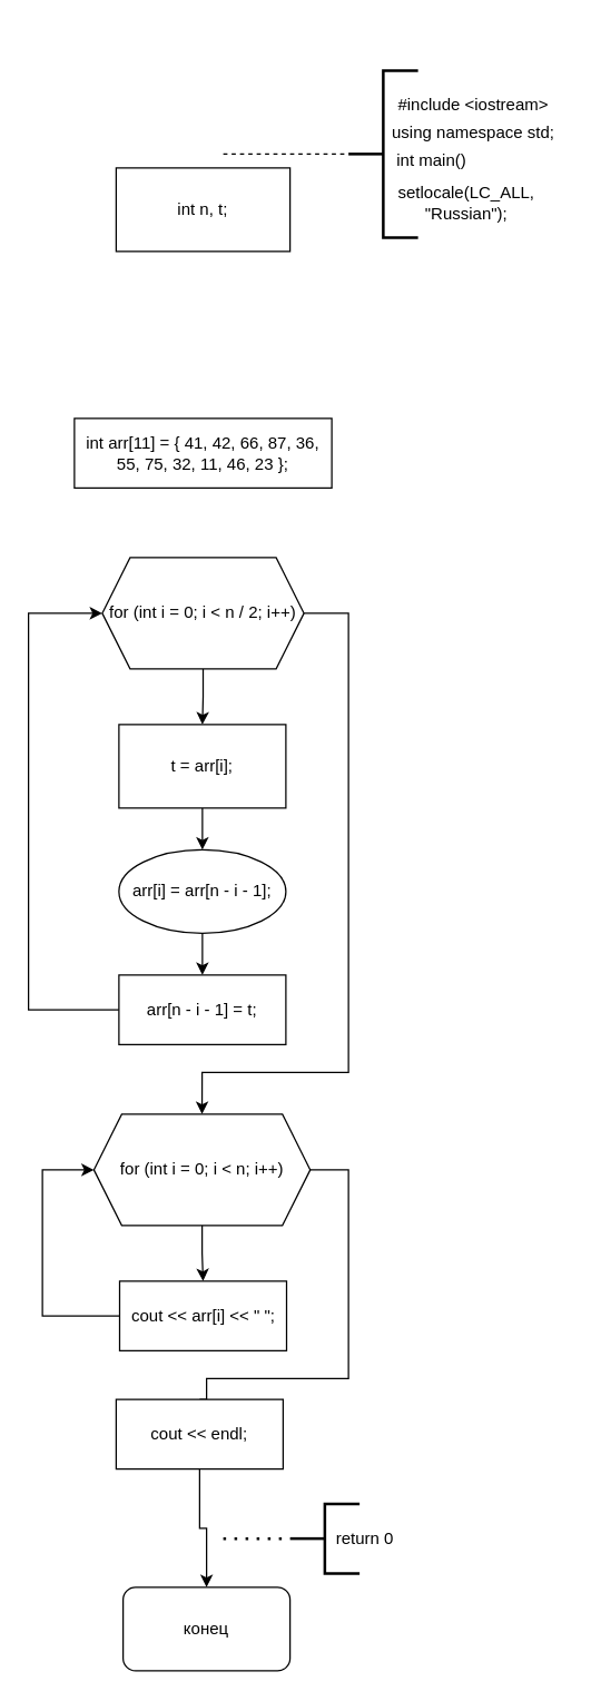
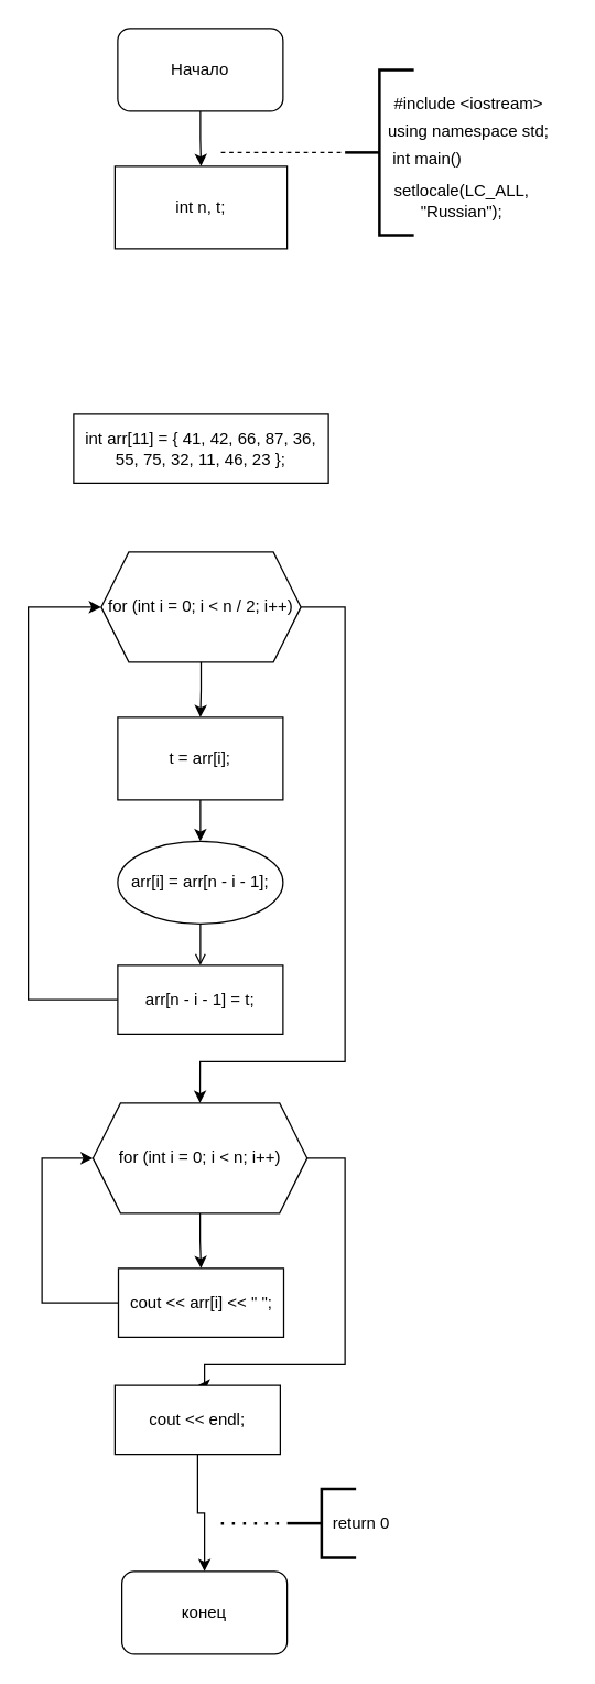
+ <mxCell id="3" value="Начало" style="rounded=1;whiteSpace=wrap;html=1;" vertex="1" parent="1"><mxGeometry x="85" y="20" width="120" height="60" as="geometry" /></mxCell>
+ <mxCell id="2" style="edgeStyle=orthogonalEdgeStyle;rounded=0;orthogonalLoop=1;jettySize=auto;html=1;entryX=0.5;entryY=0;entryDx=0;entryDy=0;" edge="1" parent="1" source="3" target="4"><mxGeometry relative="1" as="geometry" /></mxCell>
- <mxCell id="17" style="edgeStyle=orthogonalEdgeStyle;rounded=0;orthogonalLoop=1;jettySize=auto;html=1;" edge="1" parent="1" source="18" target="20"><mxGeometry relative="1" as="geometry" /></mxCell>
+ <mxCell id="17" style="edgeStyle=orthogonalEdgeStyle;rounded=0;orthogonalLoop=1;jettySize=auto;html=1;endArrow=open;" edge="1" parent="1" source="18" target="20"><mxGeometry relative="1" as="geometry" /></mxCell>
- <mxCell id="22" style="edgeStyle=orthogonalEdgeStyle;rounded=0;orthogonalLoop=1;jettySize=auto;html=1;entryX=0.5;entryY=0;entryDx=0;entryDy=0;endArrow=none;" edge="1" parent="1" source="23" target="27"><mxGeometry relative="1" as="geometry"><Array as="points"><mxPoint x="250" y="840" /><mxPoint x="250" y="990" /><mxPoint x="148" y="990" /></Array></mxGeometry></mxCell>
+ <mxCell id="22" style="edgeStyle=orthogonalEdgeStyle;rounded=0;orthogonalLoop=1;jettySize=auto;html=1;entryX=0.5;entryY=0;entryDx=0;entryDy=0;" edge="1" parent="1" source="23" target="27"><mxGeometry relative="1" as="geometry"><Array as="points"><mxPoint x="250" y="840" /><mxPoint x="250" y="990" /><mxPoint x="148" y="990" /></Array></mxGeometry></mxCell>
